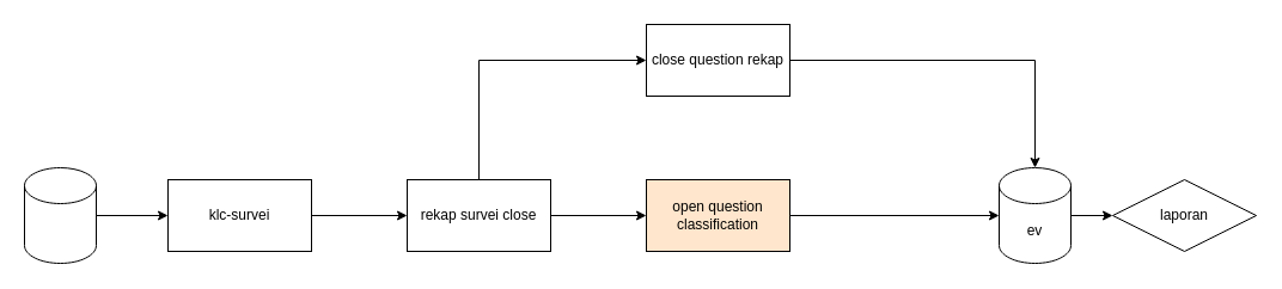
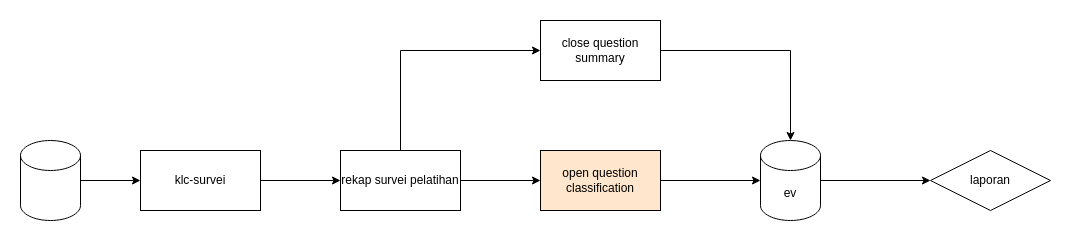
- <mxCell id="12" value="close question rekap" style="whiteSpace=wrap;html=1;" vertex="1" parent="1"><mxGeometry x="540" y="20" width="120" height="60" as="geometry" /></mxCell>
+ <mxCell id="12" value="close question summary" style="whiteSpace=wrap;html=1;" vertex="1" parent="1"><mxGeometry x="540" y="20" width="120" height="60" as="geometry" /></mxCell>
- <mxCell id="8" value="rekap survei close" style="whiteSpace=wrap;html=1;" vertex="1" parent="1"><mxGeometry x="340" y="150" width="120" height="60" as="geometry" /></mxCell>
+ <mxCell id="8" value="rekap survei pelatihan" style="whiteSpace=wrap;html=1;" vertex="1" parent="1"><mxGeometry x="340" y="150" width="120" height="60" as="geometry" /></mxCell>
- <mxCell id="14" value="ev" style="shape=cylinder3;whiteSpace=wrap;html=1;boundedLbl=1;backgroundOutline=1;size=15;" vertex="1" parent="1"><mxGeometry x="835" y="140" width="60" height="80" as="geometry" /></mxCell>
+ <mxCell id="14" value="ev" style="shape=cylinder3;whiteSpace=wrap;html=1;boundedLbl=1;backgroundOutline=1;size=15;" vertex="1" parent="1"><mxGeometry x="760" y="140" width="60" height="80" as="geometry" /></mxCell>
